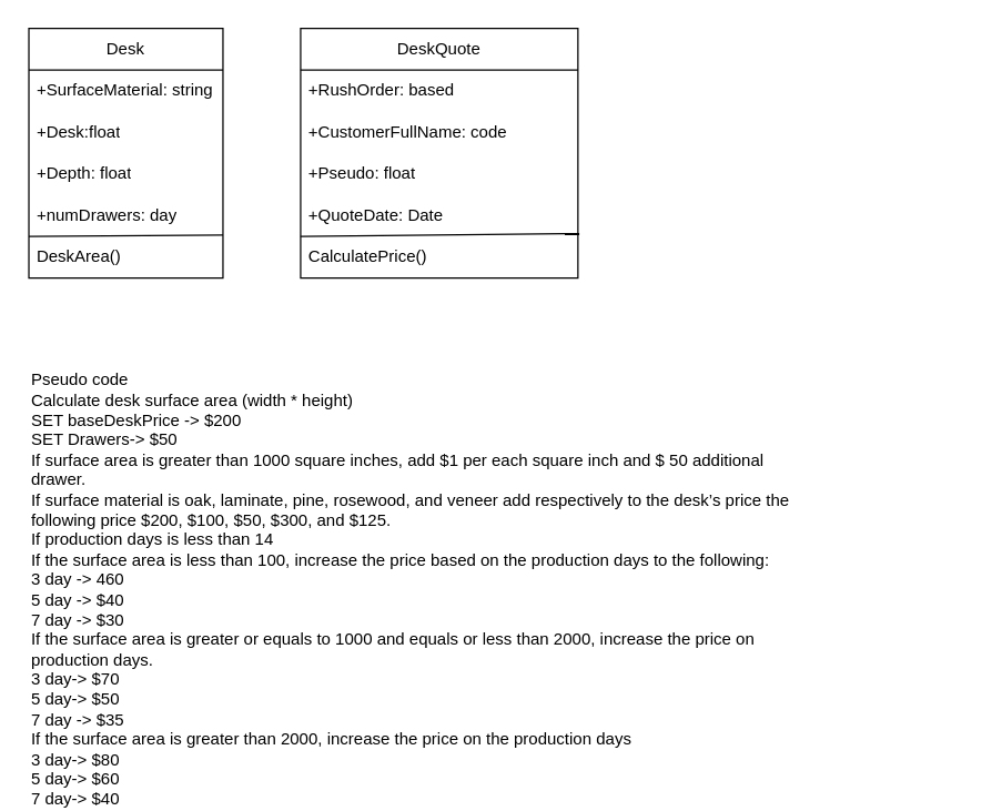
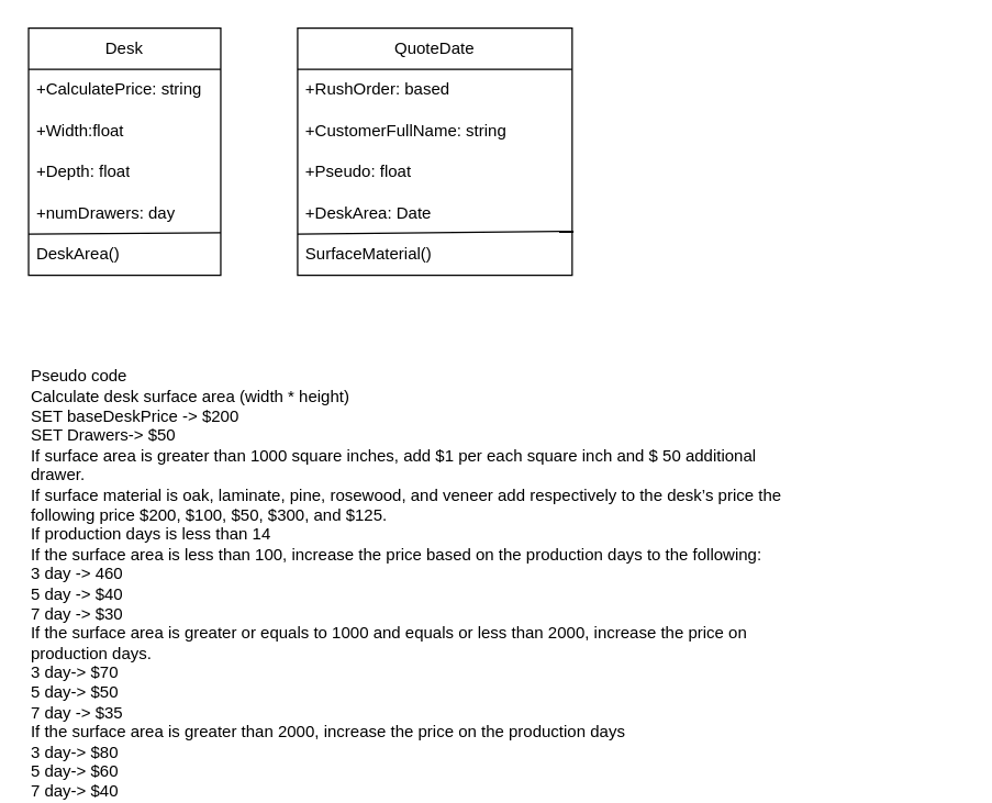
- <mxCell id="9" value="DeskQuote" style="swimlane;fontStyle=0;childLayout=stackLayout;horizontal=1;startSize=30;horizontalStack=0;resizeParent=1;resizeParentMax=0;resizeLast=0;collapsible=1;marginBottom=0;whiteSpace=wrap;html=1;" vertex="1" parent="1"><mxGeometry x="216" y="20" width="200" height="180" as="geometry"><mxRectangle x="30" y="130" width="60" height="30" as="alternateBounds" /></mxGeometry></mxCell>
+ <mxCell id="9" value="QuoteDate" style="swimlane;fontStyle=0;childLayout=stackLayout;horizontal=1;startSize=30;horizontalStack=0;resizeParent=1;resizeParentMax=0;resizeLast=0;collapsible=1;marginBottom=0;whiteSpace=wrap;html=1;" vertex="1" parent="1"><mxGeometry x="216" y="20" width="200" height="180" as="geometry"><mxRectangle x="30" y="130" width="60" height="30" as="alternateBounds" /></mxGeometry></mxCell>
- <mxCell id="3" value="+SurfaceMaterial: string" style="text;strokeColor=none;fillColor=none;align=left;verticalAlign=middle;spacingLeft=4;spacingRight=4;overflow=hidden;points=[[0,0.5],[1,0.5]];portConstraint=eastwest;rotatable=0;whiteSpace=wrap;html=1;" vertex="1" parent="2"><mxGeometry y="30" width="140" height="30" as="geometry" /></mxCell>
+ <mxCell id="3" value="+CalculatePrice: string" style="text;strokeColor=none;fillColor=none;align=left;verticalAlign=middle;spacingLeft=4;spacingRight=4;overflow=hidden;points=[[0,0.5],[1,0.5]];portConstraint=eastwest;rotatable=0;whiteSpace=wrap;html=1;" vertex="1" parent="2"><mxGeometry y="30" width="140" height="30" as="geometry" /></mxCell>
- <mxCell id="4" value="+Desk:float" style="text;strokeColor=none;fillColor=none;align=left;verticalAlign=middle;spacingLeft=4;spacingRight=4;overflow=hidden;points=[[0,0.5],[1,0.5]];portConstraint=eastwest;rotatable=0;whiteSpace=wrap;html=1;" vertex="1" parent="2"><mxGeometry y="60" width="140" height="30" as="geometry" /></mxCell>
+ <mxCell id="4" value="+Width:float" style="text;strokeColor=none;fillColor=none;align=left;verticalAlign=middle;spacingLeft=4;spacingRight=4;overflow=hidden;points=[[0,0.5],[1,0.5]];portConstraint=eastwest;rotatable=0;whiteSpace=wrap;html=1;" vertex="1" parent="2"><mxGeometry y="60" width="140" height="30" as="geometry" /></mxCell>
- <mxCell id="11" value="+CustomerFullName: code" style="text;strokeColor=none;fillColor=none;align=left;verticalAlign=middle;spacingLeft=4;spacingRight=4;overflow=hidden;points=[[0,0.5],[1,0.5]];portConstraint=eastwest;rotatable=0;whiteSpace=wrap;html=1;" vertex="1" parent="9"><mxGeometry y="60" width="200" height="30" as="geometry" /></mxCell>
+ <mxCell id="11" value="+CustomerFullName: string" style="text;strokeColor=none;fillColor=none;align=left;verticalAlign=middle;spacingLeft=4;spacingRight=4;overflow=hidden;points=[[0,0.5],[1,0.5]];portConstraint=eastwest;rotatable=0;whiteSpace=wrap;html=1;" vertex="1" parent="9"><mxGeometry y="60" width="200" height="30" as="geometry" /></mxCell>
- <mxCell id="13" value="+QuoteDate: Date" style="text;strokeColor=none;fillColor=none;align=left;verticalAlign=middle;spacingLeft=4;spacingRight=4;overflow=hidden;points=[[0,0.5],[1,0.5]];portConstraint=eastwest;rotatable=0;whiteSpace=wrap;html=1;" vertex="1" parent="9"><mxGeometry y="120" width="200" height="30" as="geometry" /></mxCell>
+ <mxCell id="13" value="+DeskArea: Date" style="text;strokeColor=none;fillColor=none;align=left;verticalAlign=middle;spacingLeft=4;spacingRight=4;overflow=hidden;points=[[0,0.5],[1,0.5]];portConstraint=eastwest;rotatable=0;whiteSpace=wrap;html=1;" vertex="1" parent="9"><mxGeometry y="120" width="200" height="30" as="geometry" /></mxCell>
- <mxCell id="15" value="CalculatePrice()" style="text;strokeColor=none;fillColor=none;align=left;verticalAlign=middle;spacingLeft=4;spacingRight=4;overflow=hidden;points=[[0,0.5],[1,0.5]];portConstraint=eastwest;rotatable=0;whiteSpace=wrap;html=1;" vertex="1" parent="9"><mxGeometry y="150" width="200" height="30" as="geometry" /></mxCell>
+ <mxCell id="15" value="SurfaceMaterial()" style="text;strokeColor=none;fillColor=none;align=left;verticalAlign=middle;spacingLeft=4;spacingRight=4;overflow=hidden;points=[[0,0.5],[1,0.5]];portConstraint=eastwest;rotatable=0;whiteSpace=wrap;html=1;" vertex="1" parent="9"><mxGeometry y="150" width="200" height="30" as="geometry" /></mxCell>
